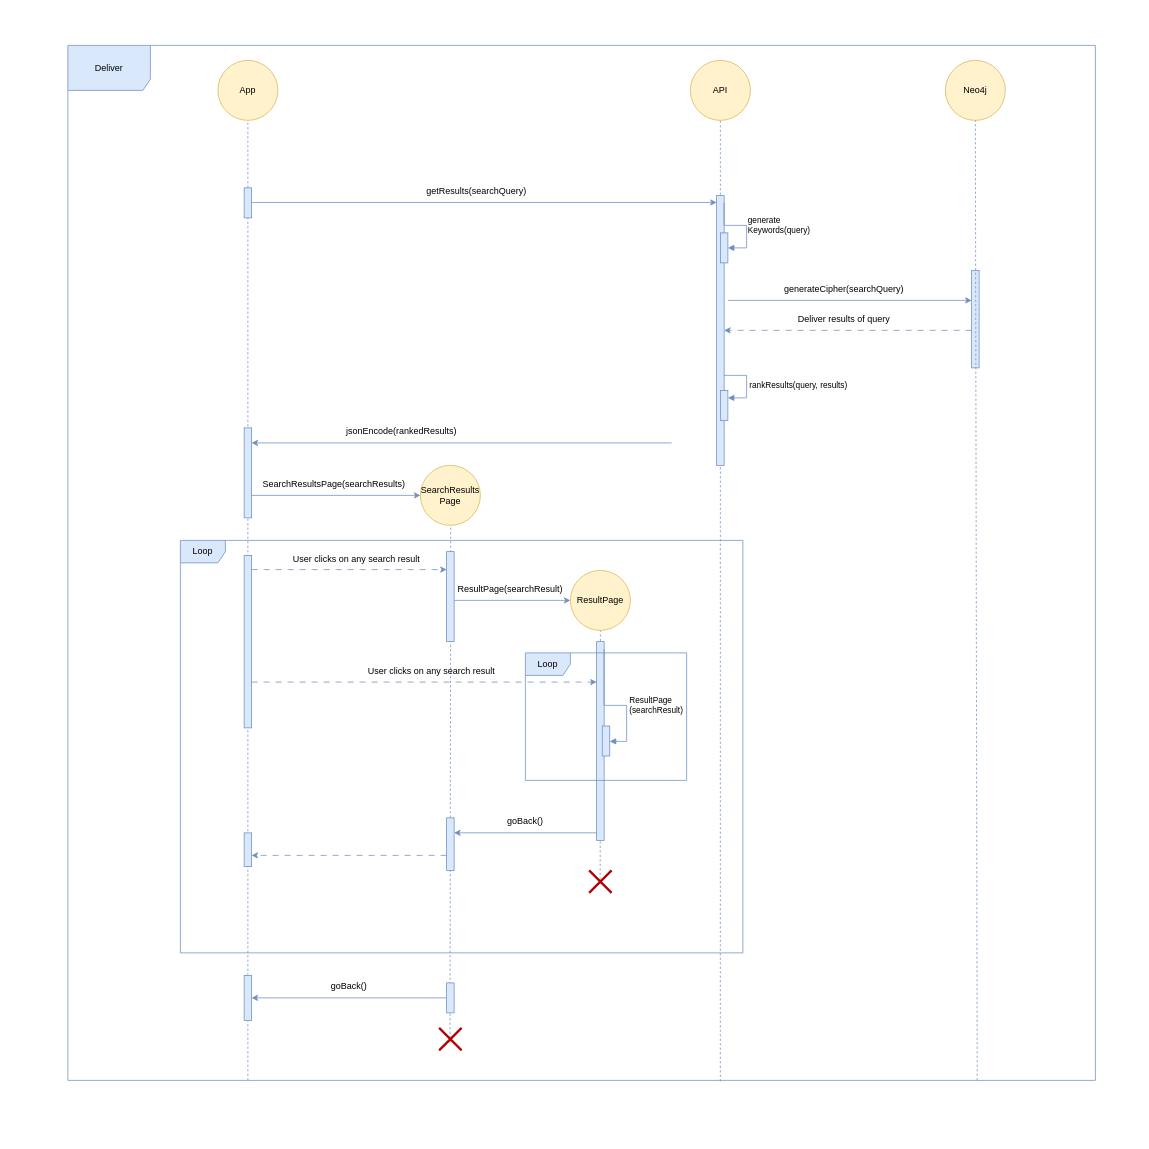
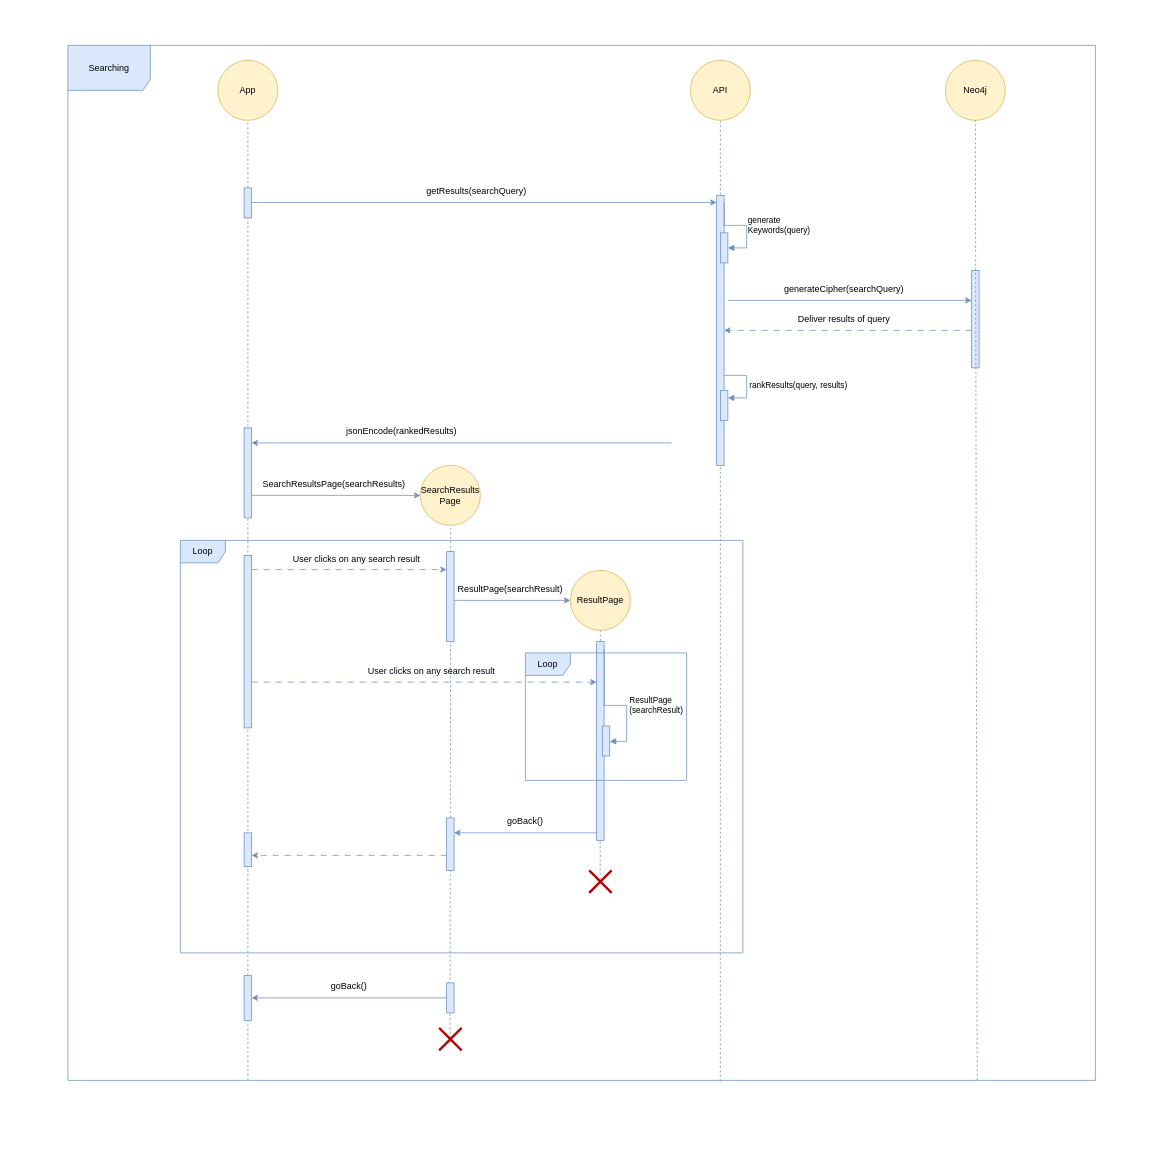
- <mxCell id="56" value="Deliver" style="shape=umlFrame;whiteSpace=wrap;html=1;pointerEvents=0;width=110;height=60;fillColor=#dae8fc;strokeColor=#6c8ebf;" vertex="1" parent="1"><mxGeometry x="90" width="1370" height="1380" as="geometry" y="60" /></mxCell>
+ <mxCell id="56" value="Searching" style="shape=umlFrame;whiteSpace=wrap;html=1;pointerEvents=0;width=110;height=60;fillColor=#dae8fc;strokeColor=#6c8ebf;" vertex="1" parent="1"><mxGeometry x="90" width="1370" height="1380" as="geometry" y="60" /></mxCell>
